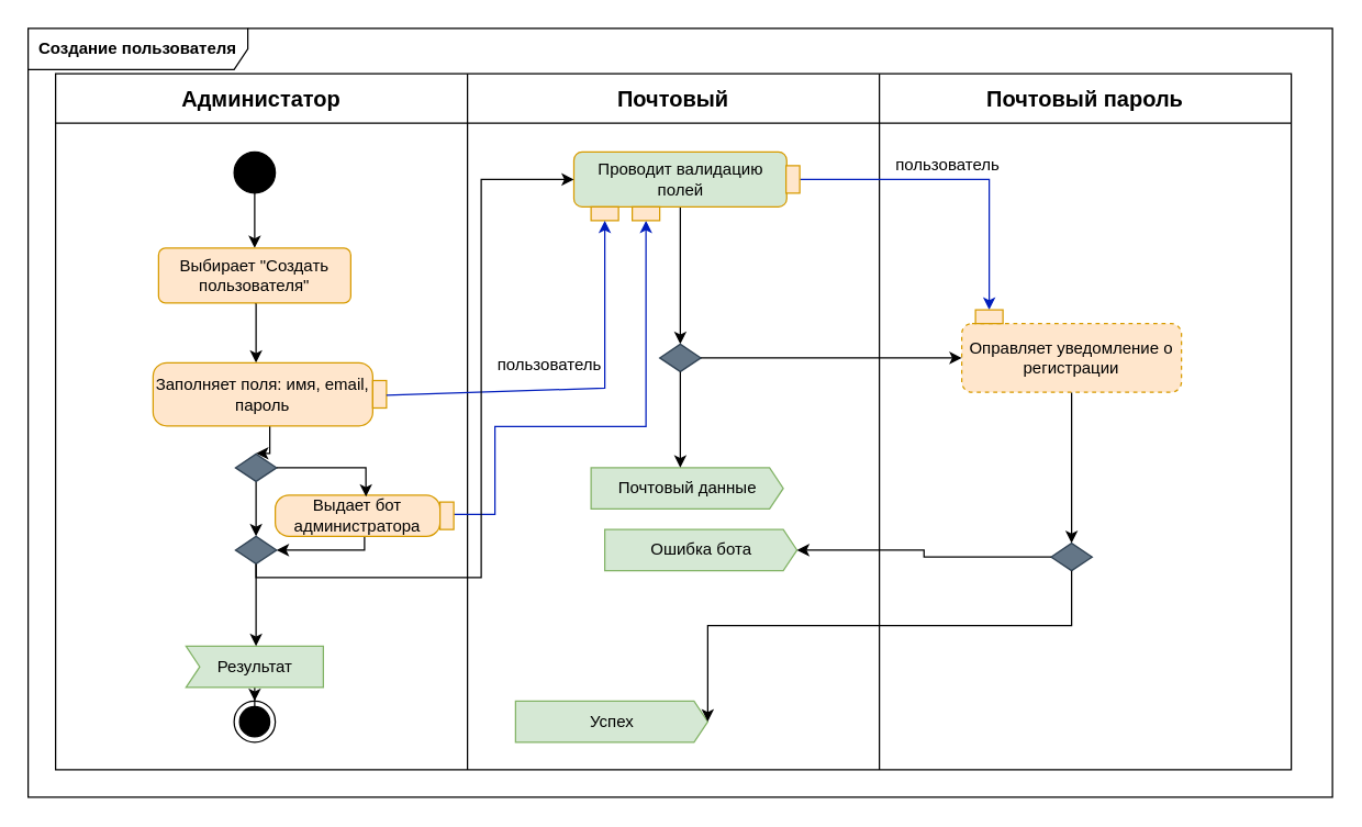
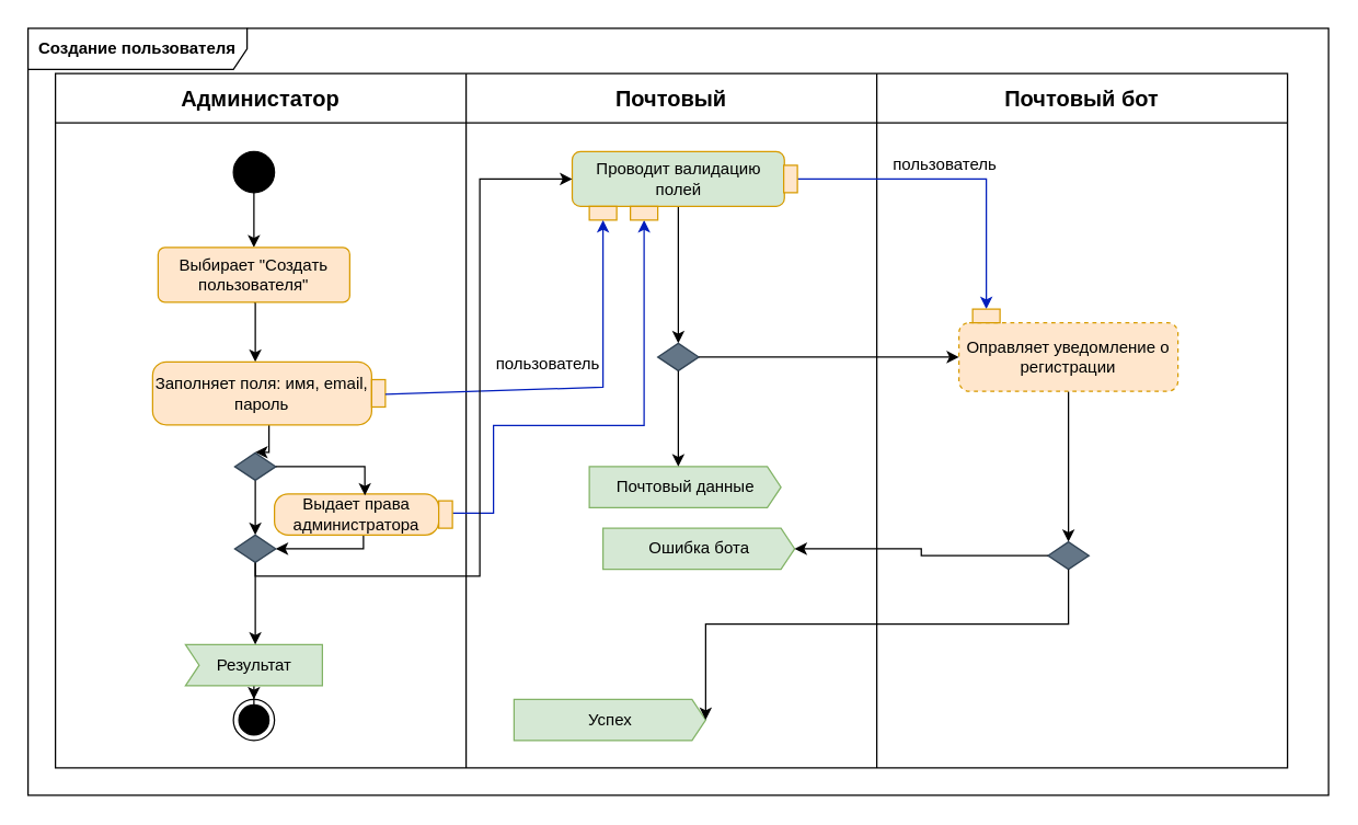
- <mxCell id="7" value="&lt;b&gt;Почтовый пароль&lt;br&gt;&lt;/b&gt;" style="shape=partialRectangle;html=1;whiteSpace=wrap;connectable=0;strokeColor=inherit;overflow=hidden;fillColor=none;top=0;left=0;bottom=0;right=0;pointerEvents=1;fontSize=16;" vertex="1" parent="4"><mxGeometry x="600" width="300" height="36" as="geometry"><mxRectangle width="300" height="36" as="alternateBounds" /></mxGeometry></mxCell>
+ <mxCell id="7" value="&lt;b&gt;Почтовый бот&lt;br&gt;&lt;/b&gt;" style="shape=partialRectangle;html=1;whiteSpace=wrap;connectable=0;strokeColor=inherit;overflow=hidden;fillColor=none;top=0;left=0;bottom=0;right=0;pointerEvents=1;fontSize=16;" vertex="1" parent="4"><mxGeometry x="600" width="300" height="36" as="geometry"><mxRectangle width="300" height="36" as="alternateBounds" /></mxGeometry></mxCell>
- <mxCell id="39" value="Выдает бот администратора" style="shape=mxgraph.uml25.action;html=1;align=center;verticalAlign=middle;absoluteArcSize=1;arcSize=10;dashed=0;spacingRight=10;whiteSpace=wrap;fillColor=#ffe6cc;strokeColor=#d79b00;" vertex="1" parent="2"><mxGeometry x="180" y="340" width="130" height="30" as="geometry" /></mxCell>
+ <mxCell id="39" value="Выдает права администратора" style="shape=mxgraph.uml25.action;html=1;align=center;verticalAlign=middle;absoluteArcSize=1;arcSize=10;dashed=0;spacingRight=10;whiteSpace=wrap;fillColor=#ffe6cc;strokeColor=#d79b00;" vertex="1" parent="2"><mxGeometry x="180" y="340" width="130" height="30" as="geometry" /></mxCell>
